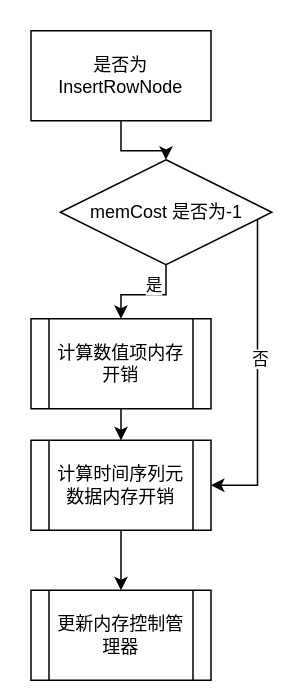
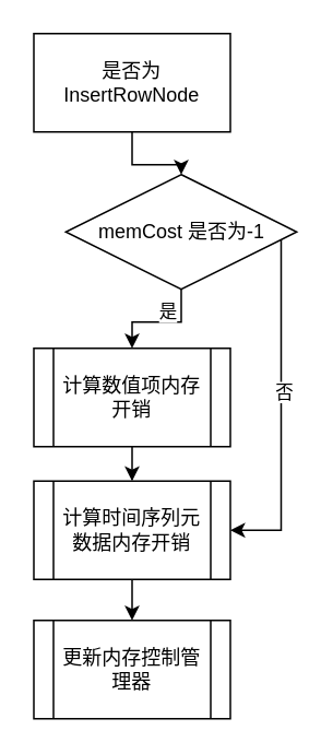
- <mxCell id="13" value="更新内存控制管理器" style="shape=process;whiteSpace=wrap;html=1;backgroundOutline=1;" vertex="1" parent="1"><mxGeometry x="20" y="393" width="120" height="60" as="geometry" /></mxCell>
+ <mxCell id="13" value="更新内存控制管理器" style="shape=process;whiteSpace=wrap;html=1;backgroundOutline=1;" vertex="1" parent="1"><mxGeometry x="20" y="378" width="120" height="60" as="geometry" /></mxCell>
